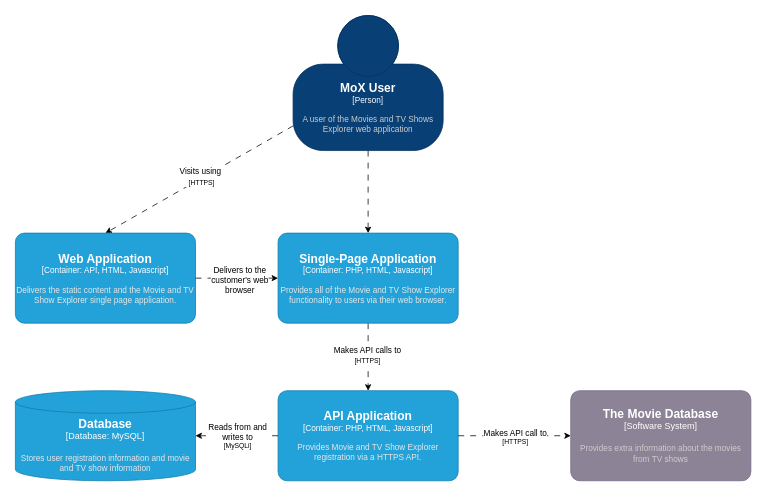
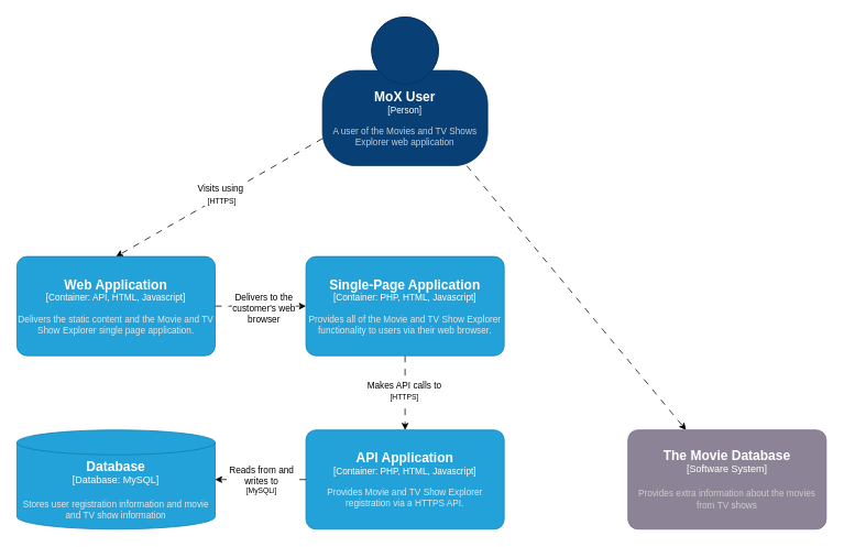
- <mxCell id="4" style="rounded=0;orthogonalLoop=1;jettySize=auto;html=1;dashed=1;dashPattern=8 8;" parent="1" source="5" target="10" edge="1"><mxGeometry relative="1" as="geometry" /></mxCell>
+ <mxCell id="4" style="rounded=0;orthogonalLoop=1;jettySize=auto;html=1;dashed=1;dashPattern=8 8;" parent="1" source="5" target="6" edge="1"><mxGeometry relative="1" as="geometry" /></mxCell>
- <mxCell id="14" style="rounded=0;orthogonalLoop=1;jettySize=auto;html=1;dashed=1;dashPattern=8 8;exitX=1;exitY=0.5;exitDx=0;exitDy=0;exitPerimeter=0;entryX=0;entryY=0.5;entryDx=0;entryDy=0;entryPerimeter=0;" parent="1" source="13" target="6" edge="1"><mxGeometry relative="1" as="geometry"><mxPoint x="770" y="580" as="targetPoint" /></mxGeometry></mxCell>
- <mxCell id="15" value="Makes API call to&lt;div style=&quot;font-size: 9px;&quot;&gt;[HTTPS]&lt;/div&gt;" style="edgeLabel;html=1;align=center;verticalAlign=middle;resizable=0;points=[];" parent="14" vertex="1" connectable="0"><mxGeometry x="0.002" y="-1" relative="1" as="geometry"><mxPoint as="offset" /></mxGeometry></mxCell>
